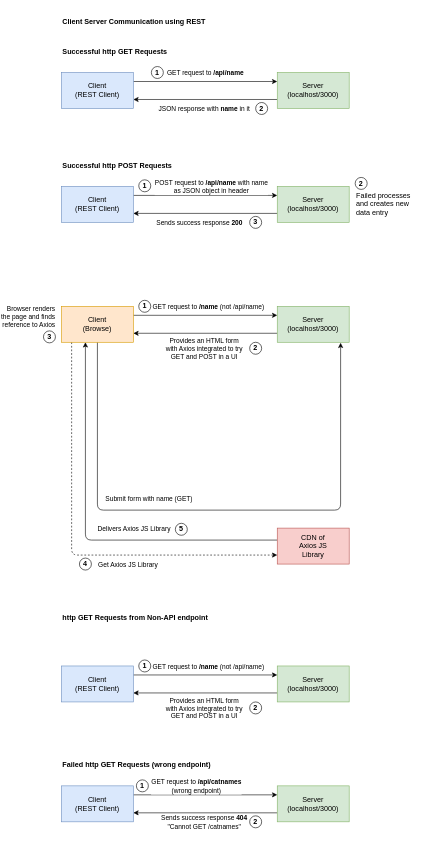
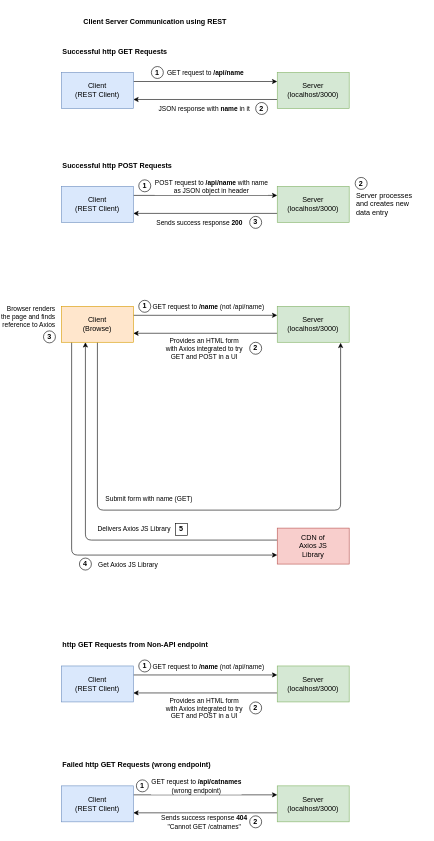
- <mxCell id="24" value="Client Server Communication using REST" style="text;html=1;strokeColor=none;fillColor=none;align=left;verticalAlign=middle;whiteSpace=wrap;rounded=0;fontStyle=1" parent="1" vertex="1"><mxGeometry x="50" y="20" width="260" height="30" as="geometry" /></mxCell>
+ <mxCell id="24" value="Client Server Communication using REST" style="text;html=1;strokeColor=none;fillColor=none;align=left;verticalAlign=middle;whiteSpace=wrap;rounded=0;fontStyle=1" parent="1" vertex="1"><mxGeometry x="85" y="20" width="260" height="30" as="geometry" /></mxCell>
- <mxCell id="16" value="Failed processes and creates new data entry" style="text;html=1;strokeColor=none;fillColor=none;align=left;verticalAlign=middle;whiteSpace=wrap;rounded=0;" parent="1" vertex="1"><mxGeometry x="540" y="315" width="110" height="50" as="geometry" /></mxCell>
+ <mxCell id="16" value="Server processes and creates new data entry" style="text;html=1;strokeColor=none;fillColor=none;align=left;verticalAlign=middle;whiteSpace=wrap;rounded=0;" parent="1" vertex="1"><mxGeometry x="540" y="315" width="110" height="50" as="geometry" /></mxCell>
- <mxCell id="59" value="5" style="ellipse;whiteSpace=wrap;html=1;spacing=0;fontStyle=1" vertex="1" parent="1"><mxGeometry x="240" y="872" width="20" height="20" as="geometry" /></mxCell>
+ <mxCell id="59" value="5" style="whiteSpace=wrap;html=1;spacing=0;fontStyle=1;rounded=0;" vertex="1" parent="1"><mxGeometry x="240" y="872" width="20" height="20" as="geometry" /></mxCell>
- <mxCell id="43" style="edgeStyle=orthogonalEdgeStyle;html=1;entryX=0;entryY=0.75;entryDx=0;entryDy=0;dashed=1;" edge="1" parent="1" source="47" target="56"><mxGeometry relative="1" as="geometry"><mxPoint x="110" y="600" as="sourcePoint" /><Array as="points"><mxPoint x="67" y="925" /></Array></mxGeometry></mxCell>
+ <mxCell id="43" style="edgeStyle=orthogonalEdgeStyle;html=1;entryX=0;entryY=0.75;entryDx=0;entryDy=0;" edge="1" parent="1" source="47" target="56"><mxGeometry relative="1" as="geometry"><mxPoint x="110" y="600" as="sourcePoint" /><Array as="points"><mxPoint x="67" y="925" /></Array></mxGeometry></mxCell>
- <mxCell id="23" value="http GET Requests from Non-API endpoint" style="text;html=1;strokeColor=none;fillColor=none;align=left;verticalAlign=middle;whiteSpace=wrap;rounded=0;fontStyle=1" parent="1" vertex="1"><mxGeometry x="50" y="1015" width="250" height="30" as="geometry" /></mxCell>
+ <mxCell id="23" value="http GET Requests from Non-API endpoint" style="text;html=1;strokeColor=none;fillColor=none;align=left;verticalAlign=middle;whiteSpace=wrap;rounded=0;fontStyle=1" parent="1" vertex="1"><mxGeometry x="50" y="1060" width="250" height="30" as="geometry" /></mxCell>
